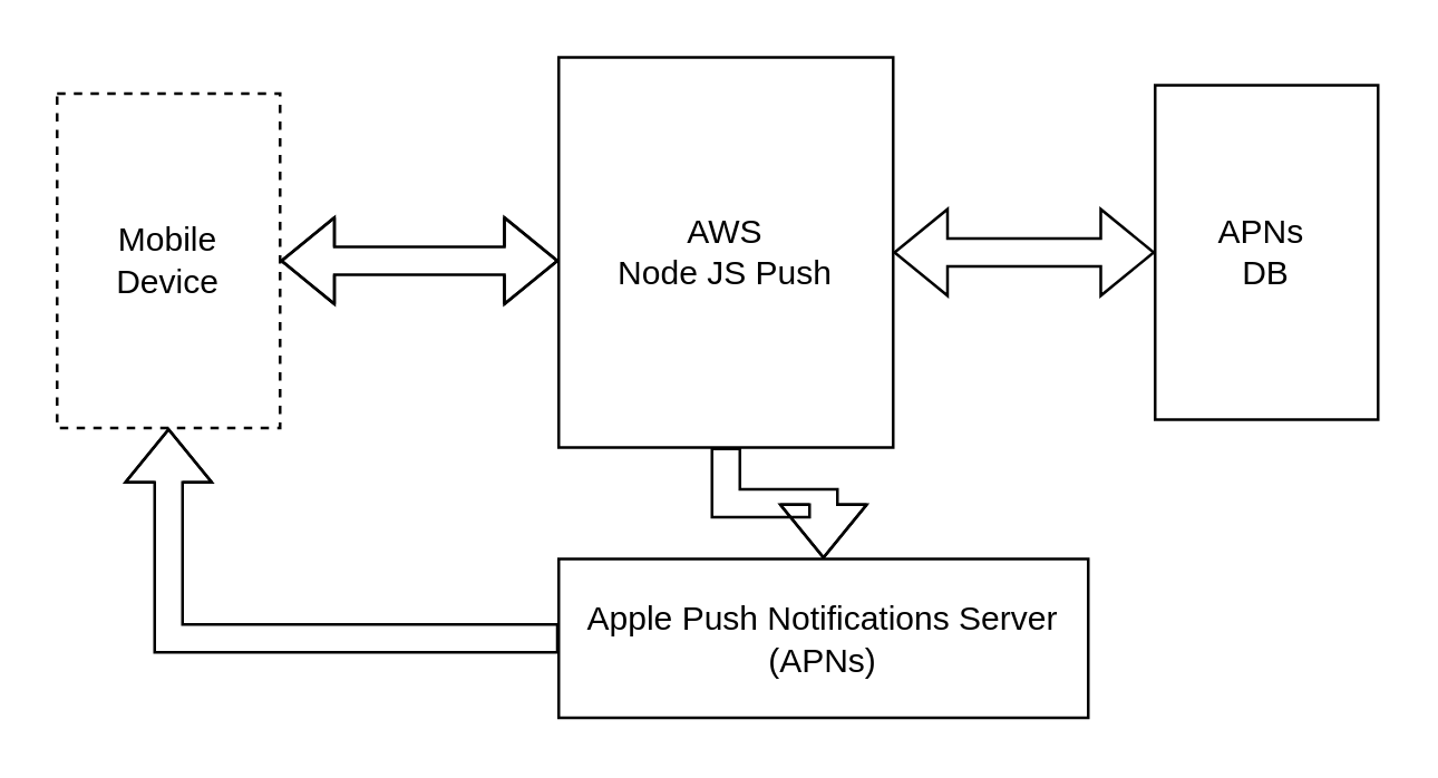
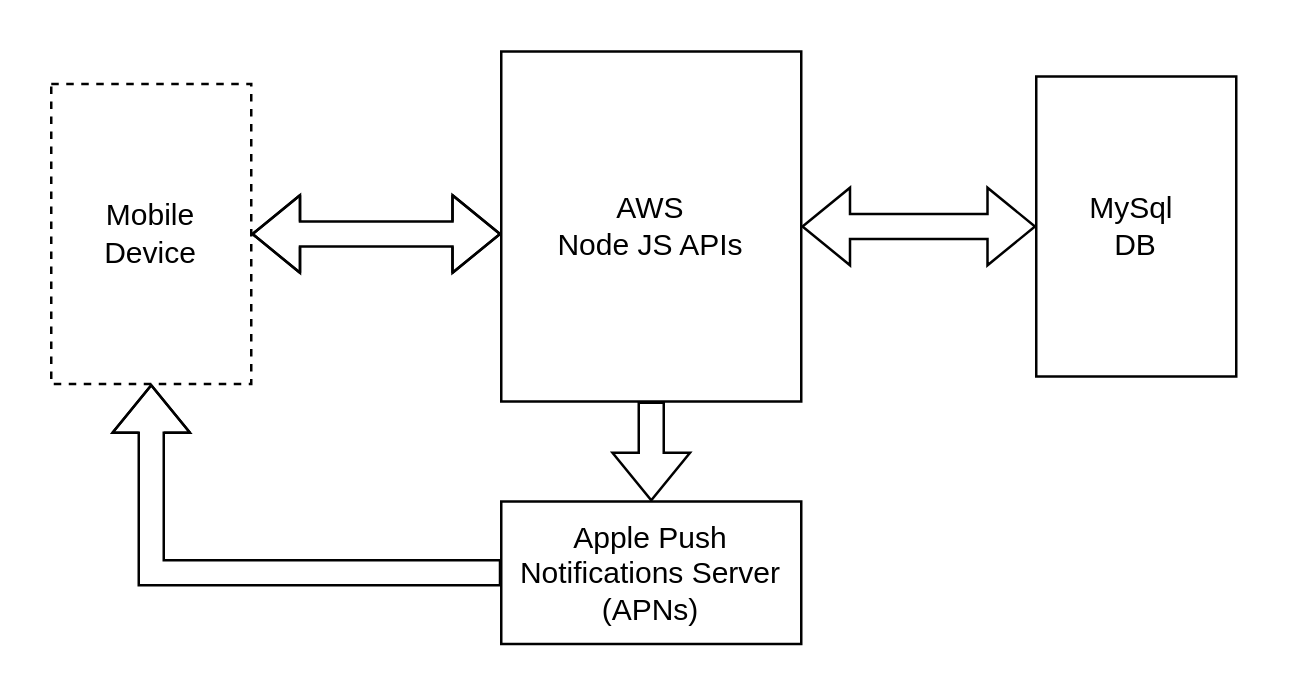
- <mxCell id="6" value="AWS&lt;br&gt;Node JS Push" style="rounded=0;whiteSpace=wrap;html=1;" vertex="1" parent="1"><mxGeometry x="200" y="20" width="120" height="140" as="geometry" /></mxCell>
+ <mxCell id="6" value="AWS&lt;br&gt;Node JS APIs" style="rounded=0;whiteSpace=wrap;html=1;" vertex="1" parent="1"><mxGeometry x="200" y="20" width="120" height="140" as="geometry" /></mxCell>
- <mxCell id="9" value="APNs&amp;nbsp;&lt;br&gt;DB" style="rounded=0;whiteSpace=wrap;html=1;" vertex="1" parent="1"><mxGeometry x="414" y="30" width="80" height="120" as="geometry" /></mxCell>
+ <mxCell id="9" value="MySql&amp;nbsp;&lt;br&gt;DB" style="rounded=0;whiteSpace=wrap;html=1;" vertex="1" parent="1"><mxGeometry x="414" y="30" width="80" height="120" as="geometry" /></mxCell>
- <mxCell id="8" value="Apple Push Notifications Server (APNs)" style="rounded=0;whiteSpace=wrap;html=1;" vertex="1" parent="1"><mxGeometry x="200" y="200" width="190" height="57" as="geometry" /></mxCell>
+ <mxCell id="8" value="Apple Push Notifications Server (APNs)" style="rounded=0;whiteSpace=wrap;html=1;" vertex="1" parent="1"><mxGeometry x="200" y="200" width="120" height="57" as="geometry" /></mxCell>
